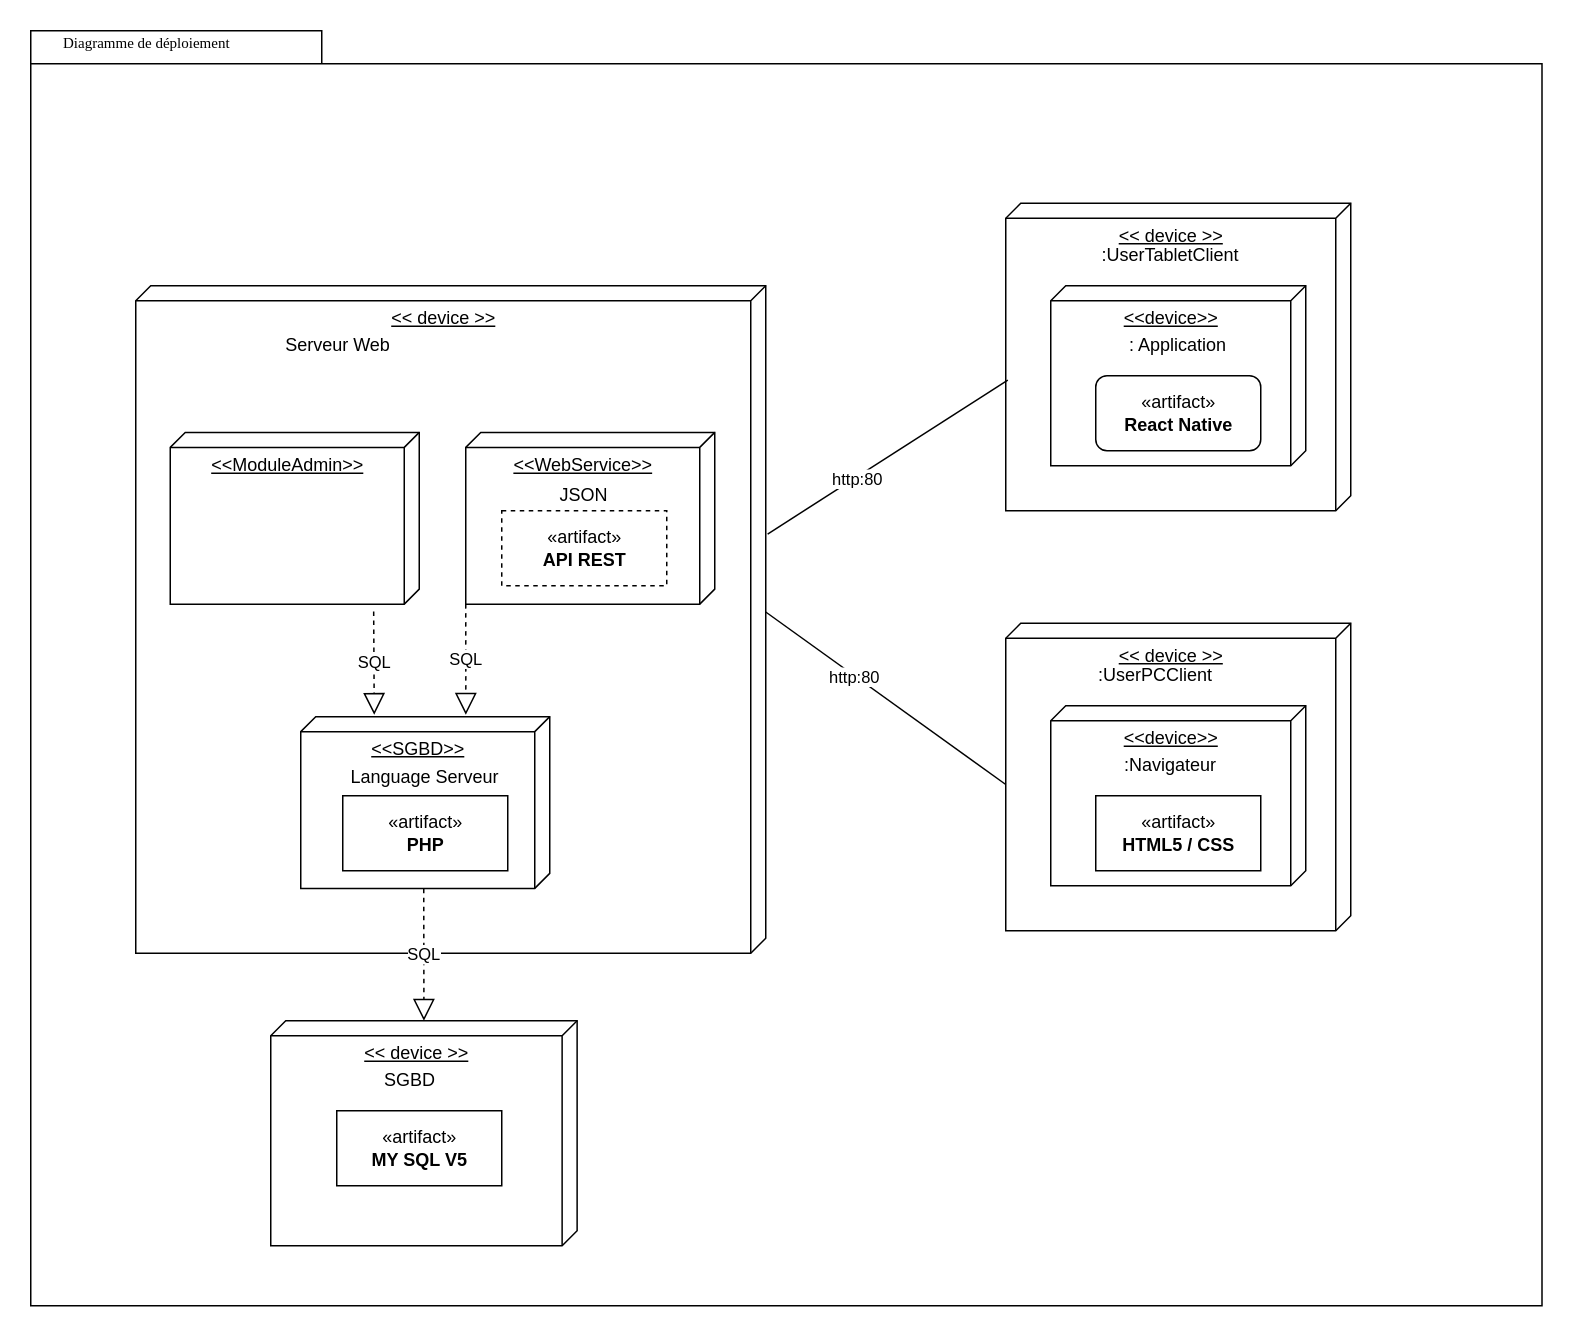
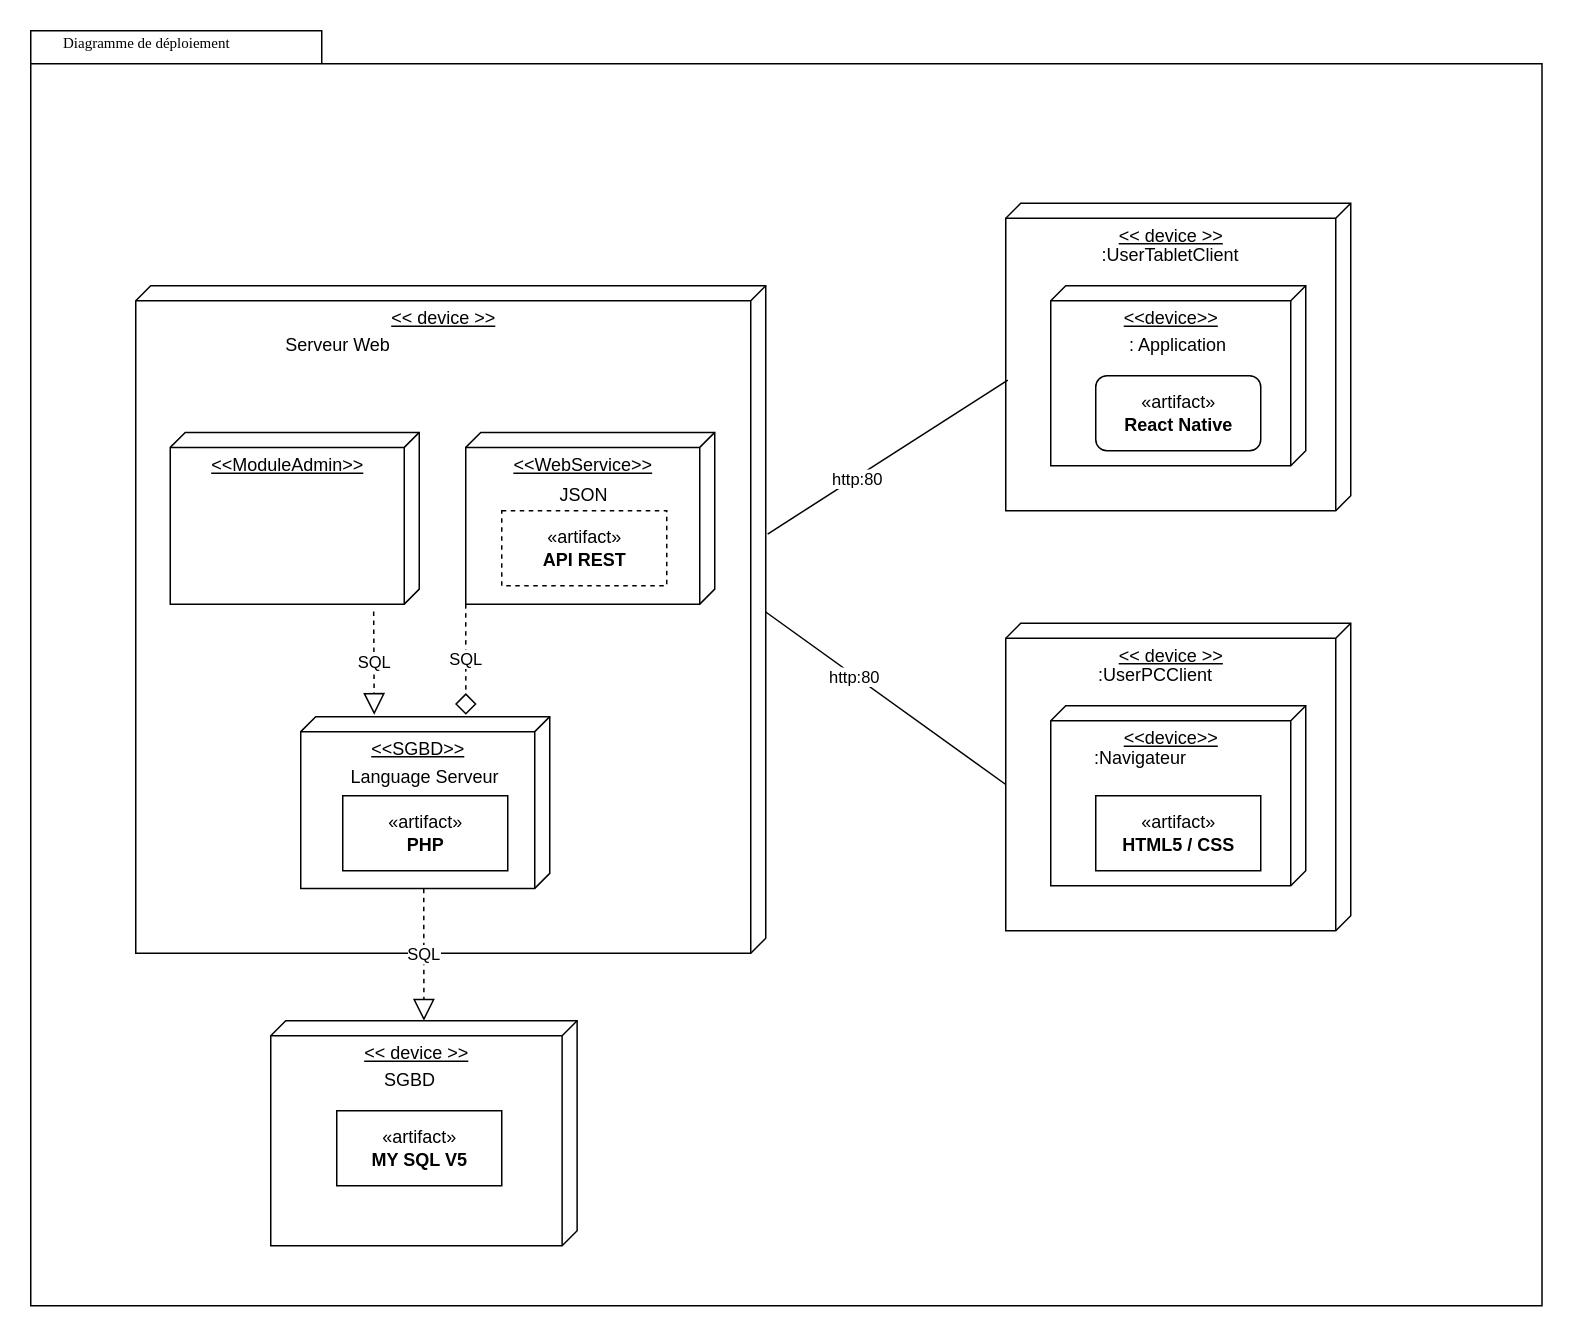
- <mxCell id="19" value="SQL" style="endArrow=block;dashed=1;endFill=0;endSize=12;html=1;exitX=1;exitY=1;exitDx=0;exitDy=0;exitPerimeter=0;entryX=-0.011;entryY=0.337;entryDx=0;entryDy=0;entryPerimeter=0;" edge="1" parent="1" source="16" target="13"><mxGeometry width="160" relative="1" as="geometry"><mxPoint x="331.454" y="409.309" as="sourcePoint" /><mxPoint x="330" y="476" as="targetPoint" /><Array as="points" /></mxGeometry></mxCell>
+ <mxCell id="19" value="SQL" style="endArrow=diamond;dashed=1;endFill=0;endSize=12;html=1;exitX=1;exitY=1;exitDx=0;exitDy=0;exitPerimeter=0;entryX=-0.011;entryY=0.337;entryDx=0;entryDy=0;entryPerimeter=0;" edge="1" parent="1" source="16" target="13"><mxGeometry width="160" relative="1" as="geometry"><mxPoint x="331.454" y="409.309" as="sourcePoint" /><mxPoint x="330" y="476" as="targetPoint" /><Array as="points" /></mxGeometry></mxCell>
- <mxCell id="7" value=":Navigateur" style="text;html=1;strokeColor=none;fillColor=none;align=center;verticalAlign=middle;whiteSpace=wrap;rounded=0;" vertex="1" parent="1"><mxGeometry x="760" y="500" width="40" height="20" as="geometry" /></mxCell>
+ <mxCell id="7" value=":Navigateur" style="text;html=1;strokeColor=none;fillColor=none;align=center;verticalAlign=middle;whiteSpace=wrap;rounded=0;" vertex="1" parent="1"><mxGeometry x="740" y="495" width="40" height="20" as="geometry" /></mxCell>
